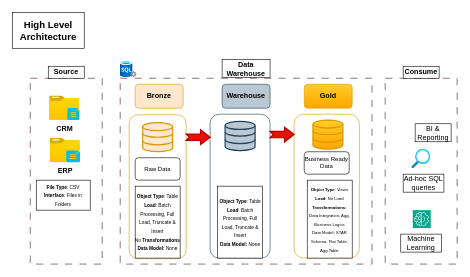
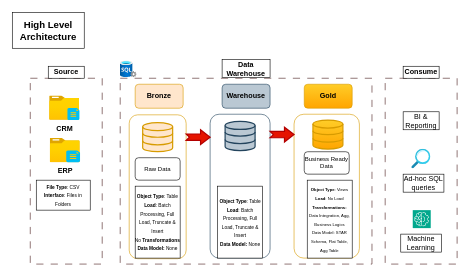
- <mxCell id="32" value="BI &amp;amp; Reporting" style="rounded=0;whiteSpace=wrap;html=1;" vertex="1" parent="1"><mxGeometry x="692" y="205.93" width="60" height="30" as="geometry" /></mxCell>
+ <mxCell id="32" value="BI &amp;amp; Reporting" style="rounded=0;whiteSpace=wrap;html=1;" vertex="1" parent="1"><mxGeometry x="672" y="185.93" width="60" height="30" as="geometry" /></mxCell>
